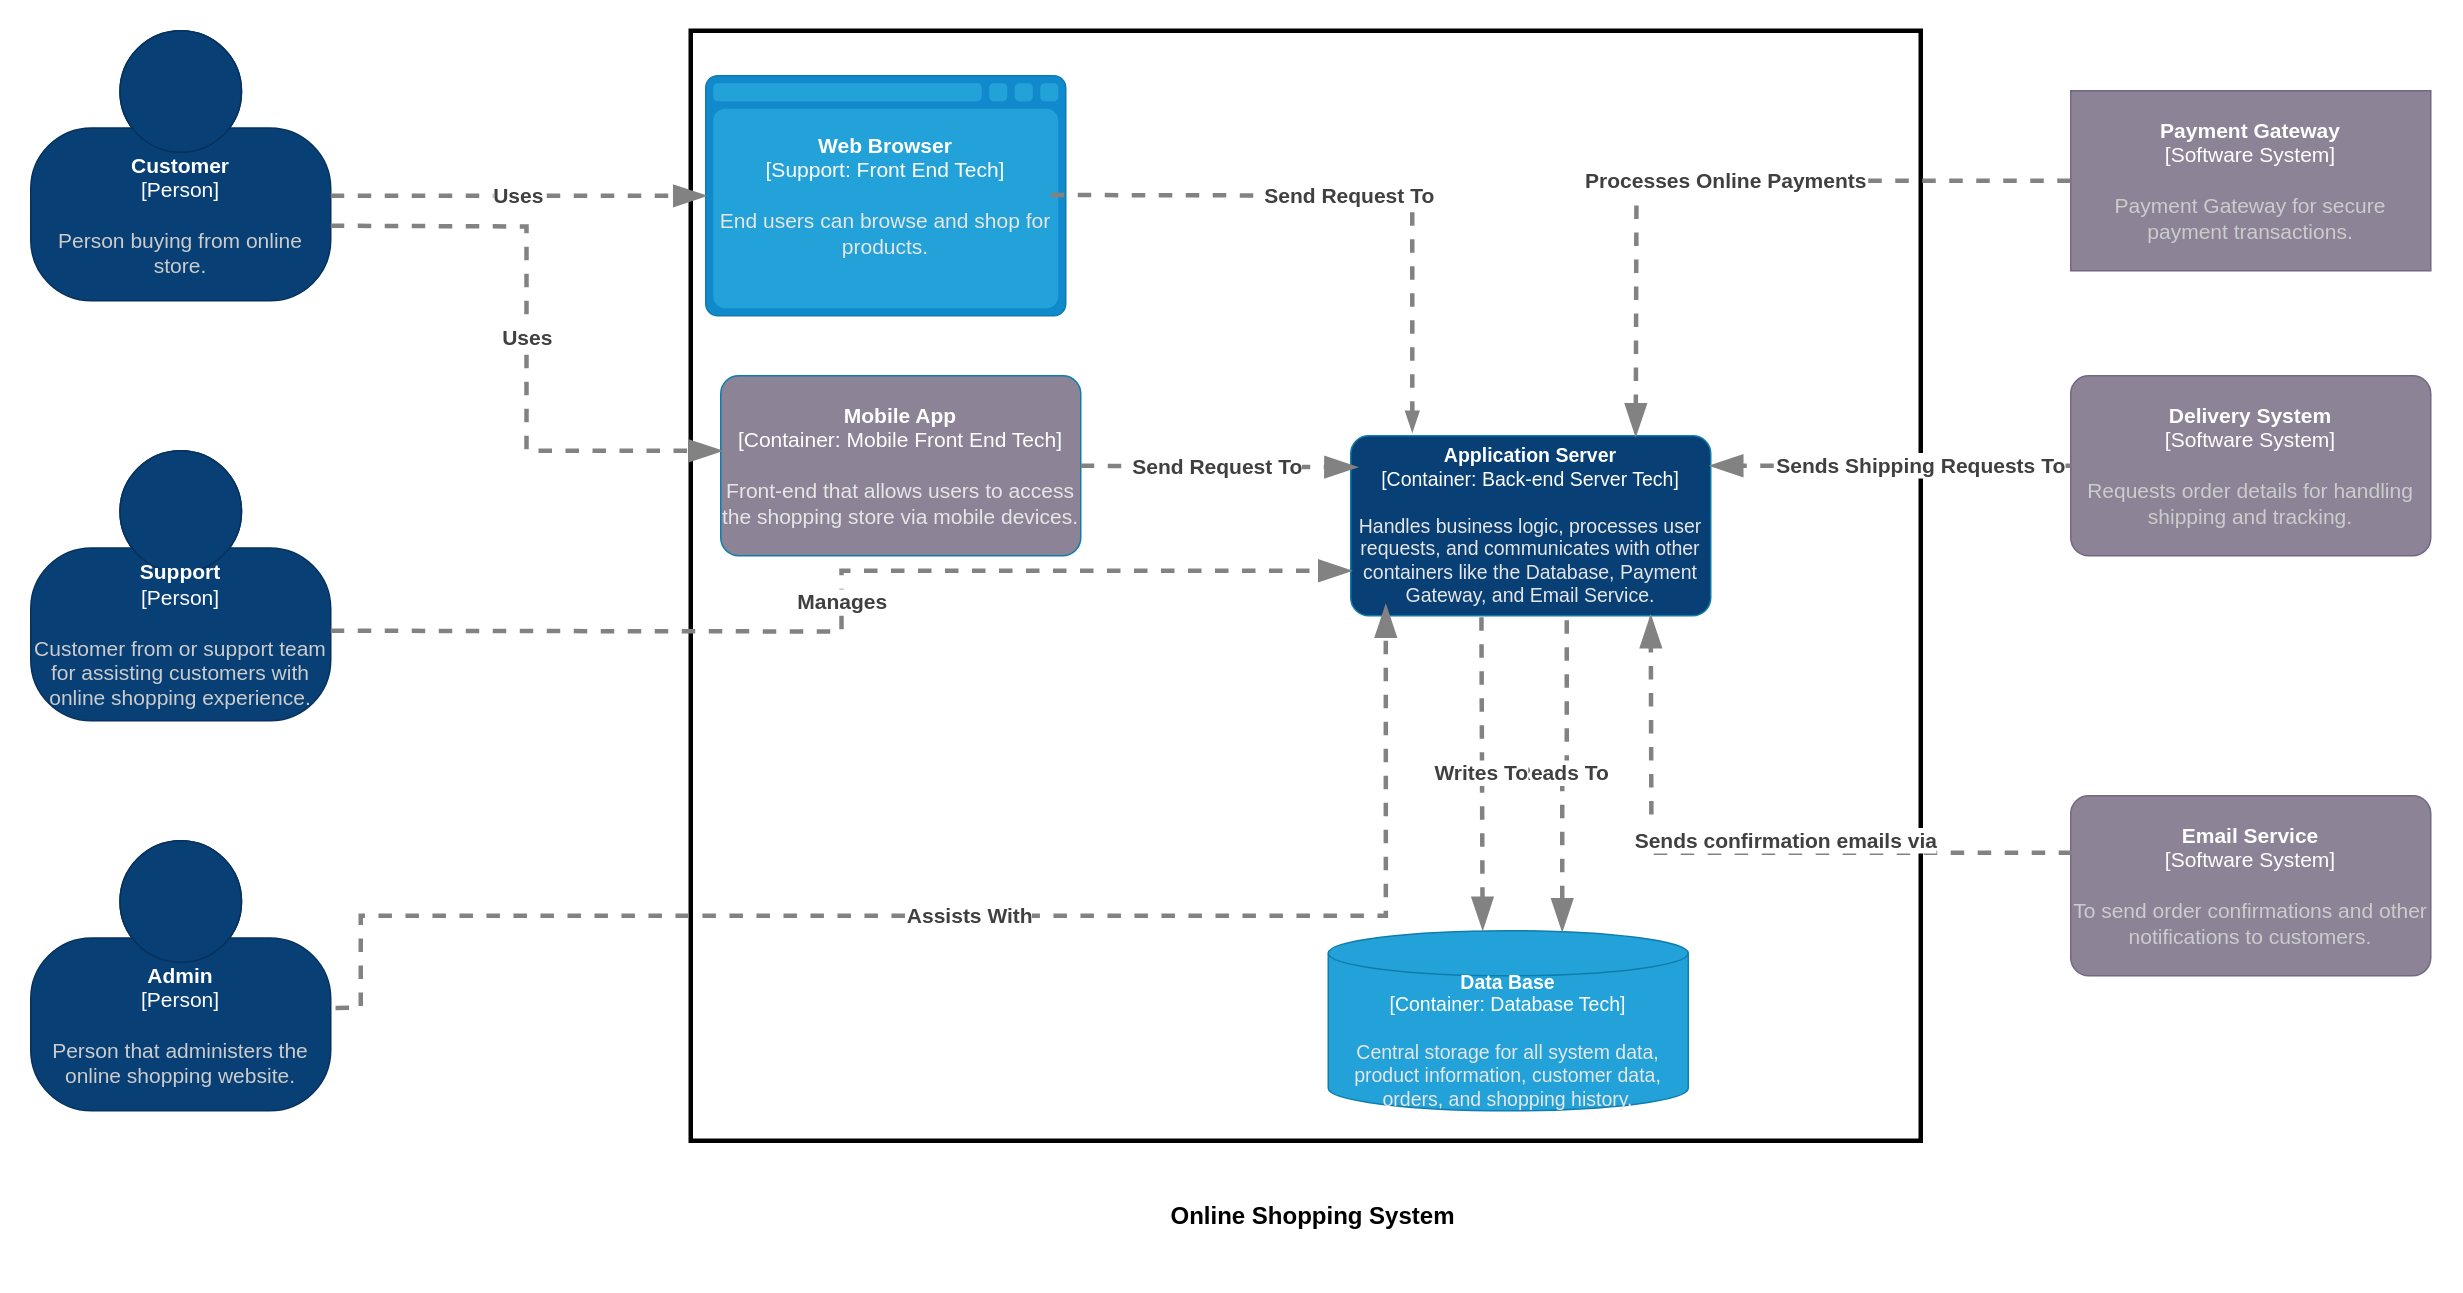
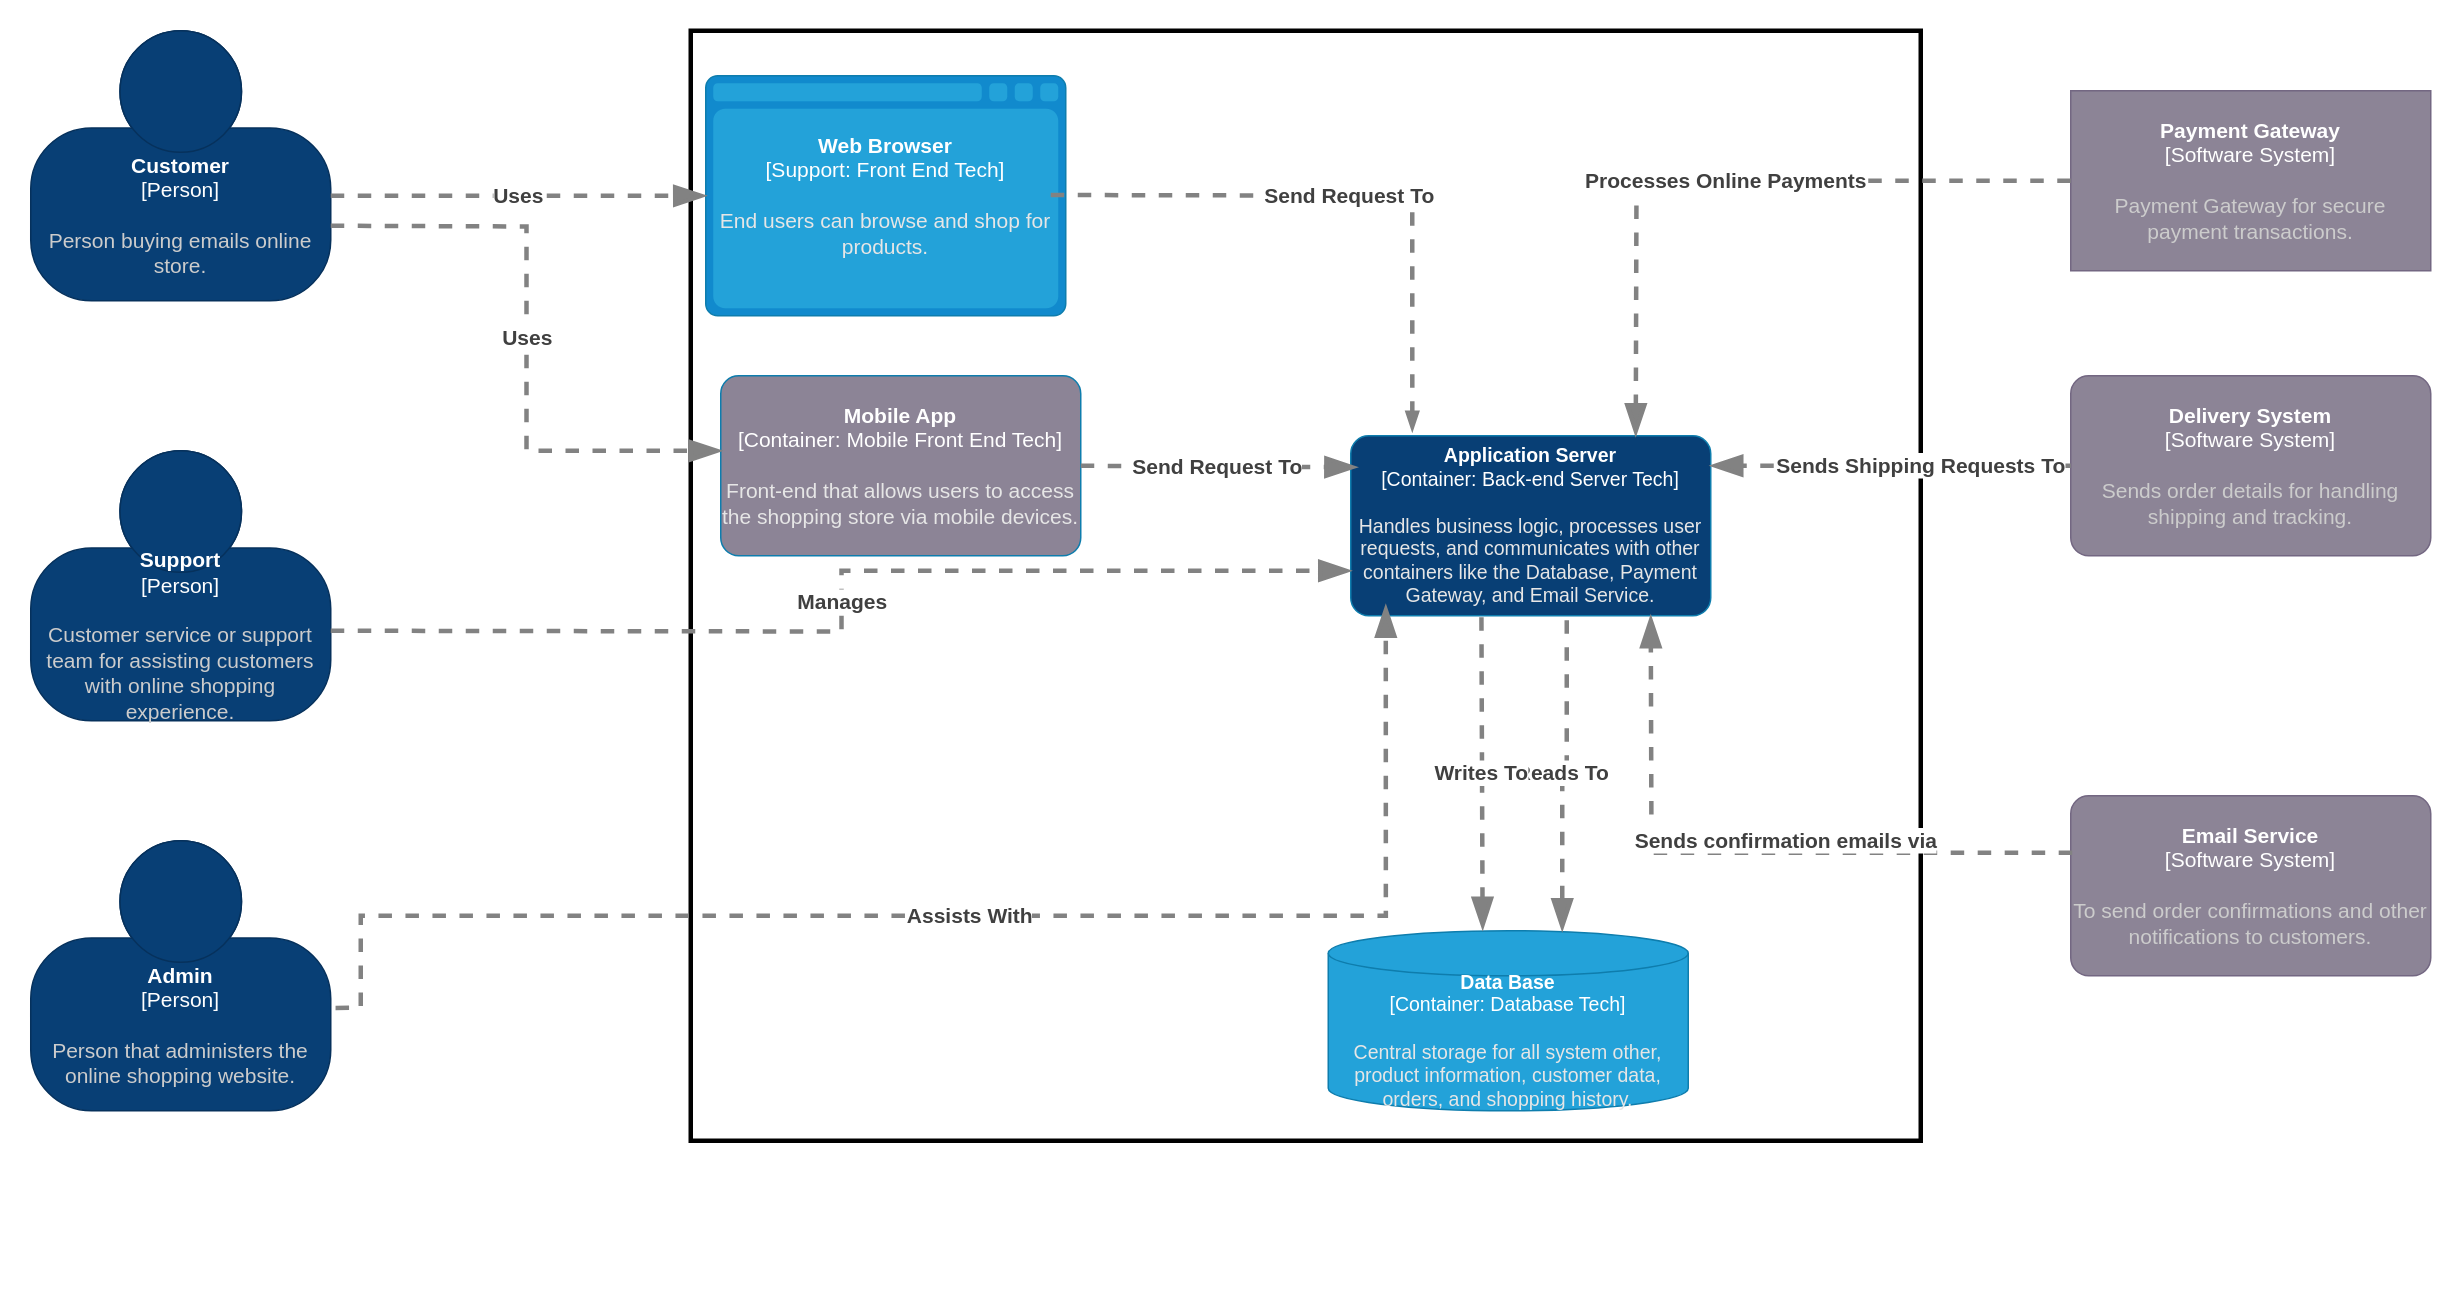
- <mxCell id="18" value="&lt;font style=&quot;font-size: 14px;&quot;&gt;&lt;b style=&quot;font-size: 14px;&quot;&gt;Customer&lt;/b&gt;&lt;/font&gt;&lt;div style=&quot;font-size: 14px;&quot;&gt;[Person]&lt;/div&gt;&lt;br style=&quot;font-size: 14px;&quot;&gt;&lt;div style=&quot;font-size: 14px;&quot;&gt;&lt;font style=&quot;font-size: 14px;&quot;&gt;&lt;font color=&quot;#cccccc&quot; style=&quot;font-size: 14px;&quot;&gt;Person buying from online store.&#10;&lt;/font&gt;&lt;/font&gt;&lt;/div&gt;" style="html=1;fontSize=14;dashed=0;whiteSpace=wrap;fillColor=#083F75;strokeColor=#06315C;fontColor=#ffffff;shape=mxgraph.c4.person2;align=center;metaEdit=1;points=[[0.5,0,0],[1,0.5,0],[1,0.75,0],[0.75,1,0],[0.5,1,0],[0.25,1,0],[0,0.75,0],[0,0.5,0]];resizable=0;" vertex="1" parent="1"><mxGeometry x="20" y="20" width="200" height="180" as="geometry" /></mxCell>
+ <mxCell id="18" value="&lt;font style=&quot;font-size: 14px;&quot;&gt;&lt;b style=&quot;font-size: 14px;&quot;&gt;Customer&lt;/b&gt;&lt;/font&gt;&lt;div style=&quot;font-size: 14px;&quot;&gt;[Person]&lt;/div&gt;&lt;br style=&quot;font-size: 14px;&quot;&gt;&lt;div style=&quot;font-size: 14px;&quot;&gt;&lt;font style=&quot;font-size: 14px;&quot;&gt;&lt;font color=&quot;#cccccc&quot; style=&quot;font-size: 14px;&quot;&gt;Person buying emails online store.&#10;&lt;/font&gt;&lt;/font&gt;&lt;/div&gt;" style="html=1;fontSize=14;dashed=0;whiteSpace=wrap;fillColor=#083F75;strokeColor=#06315C;fontColor=#ffffff;shape=mxgraph.c4.person2;align=center;metaEdit=1;points=[[0.5,0,0],[1,0.5,0],[1,0.75,0],[0.75,1,0],[0.5,1,0],[0.25,1,0],[0,0.75,0],[0,0.5,0]];resizable=0;" vertex="1" parent="1"><mxGeometry x="20" y="20" width="200" height="180" as="geometry" /></mxCell>
- <mxCell id="8" value="&lt;font style=&quot;font-size: 14px;&quot;&gt;&lt;b style=&quot;font-size: 14px;&quot;&gt;Delivery System&lt;/b&gt;&lt;/font&gt;&lt;div style=&quot;font-size: 14px;&quot;&gt;[Software System]&lt;/div&gt;&lt;br style=&quot;font-size: 14px;&quot;&gt;&lt;div style=&quot;font-size: 14px;&quot;&gt;&lt;font style=&quot;font-size: 14px;&quot;&gt;&lt;font style=&quot;font-size: 14px;&quot; color=&quot;#cccccc&quot;&gt;Requests order details for handling shipping and tracking.&lt;/font&gt;&lt;/font&gt;&lt;/div&gt;" style="rounded=1;whiteSpace=wrap;html=1;labelBackgroundColor=none;fillColor=#8C8496;fontColor=#ffffff;align=center;arcSize=10;strokeColor=#736782;metaEdit=1;resizable=0;points=[[0.25,0,0],[0.5,0,0],[0.75,0,0],[1,0.25,0],[1,0.5,0],[1,0.75,0],[0.75,1,0],[0.5,1,0],[0.25,1,0],[0,0.75,0],[0,0.5,0],[0,0.25,0]];fontSize=14;" vertex="1" parent="1"><mxGeometry x="1380" y="250" width="240" height="120" as="geometry" /></mxCell>
+ <mxCell id="8" value="&lt;font style=&quot;font-size: 14px;&quot;&gt;&lt;b style=&quot;font-size: 14px;&quot;&gt;Delivery System&lt;/b&gt;&lt;/font&gt;&lt;div style=&quot;font-size: 14px;&quot;&gt;[Software System]&lt;/div&gt;&lt;br style=&quot;font-size: 14px;&quot;&gt;&lt;div style=&quot;font-size: 14px;&quot;&gt;&lt;font style=&quot;font-size: 14px;&quot;&gt;&lt;font style=&quot;font-size: 14px;&quot; color=&quot;#cccccc&quot;&gt;Sends order details for handling shipping and tracking.&lt;/font&gt;&lt;/font&gt;&lt;/div&gt;" style="rounded=1;whiteSpace=wrap;html=1;labelBackgroundColor=none;fillColor=#8C8496;fontColor=#ffffff;align=center;arcSize=10;strokeColor=#736782;metaEdit=1;resizable=0;points=[[0.25,0,0],[0.5,0,0],[0.75,0,0],[1,0.25,0],[1,0.5,0],[1,0.75,0],[0.75,1,0],[0.5,1,0],[0.25,1,0],[0,0.75,0],[0,0.5,0],[0,0.25,0]];fontSize=14;" vertex="1" parent="1"><mxGeometry x="1380" y="250" width="240" height="120" as="geometry" /></mxCell>
- <mxCell id="19" value="&lt;font style=&quot;font-size: 14px;&quot;&gt;&lt;b style=&quot;font-size: 14px;&quot;&gt;Support&lt;/b&gt;&lt;/font&gt;&lt;div style=&quot;font-size: 14px;&quot;&gt;[Person]&lt;/div&gt;&lt;br style=&quot;font-size: 14px;&quot;&gt;&lt;div style=&quot;font-size: 14px;&quot;&gt;&lt;font style=&quot;font-size: 14px;&quot;&gt;&lt;font color=&quot;#cccccc&quot; style=&quot;font-size: 14px;&quot;&gt;Customer from or support team for assisting customers with online shopping experience.&lt;/font&gt;&lt;/font&gt;&lt;/div&gt;" style="html=1;fontSize=14;dashed=0;whiteSpace=wrap;fillColor=#083F75;strokeColor=#06315C;fontColor=#ffffff;shape=mxgraph.c4.person2;align=center;metaEdit=1;points=[[0.5,0,0],[1,0.5,0],[1,0.75,0],[0.75,1,0],[0.5,1,0],[0.25,1,0],[0,0.75,0],[0,0.5,0]];resizable=0;" vertex="1" parent="1"><mxGeometry x="20" y="300" width="200" height="180" as="geometry" /></mxCell>
+ <mxCell id="19" value="&lt;font style=&quot;font-size: 14px;&quot;&gt;&lt;b style=&quot;font-size: 14px;&quot;&gt;Support&lt;/b&gt;&lt;/font&gt;&lt;div style=&quot;font-size: 14px;&quot;&gt;[Person]&lt;/div&gt;&lt;br style=&quot;font-size: 14px;&quot;&gt;&lt;div style=&quot;font-size: 14px;&quot;&gt;&lt;font style=&quot;font-size: 14px;&quot;&gt;&lt;font color=&quot;#cccccc&quot; style=&quot;font-size: 14px;&quot;&gt;Customer service or support team for assisting customers with online shopping experience.&lt;/font&gt;&lt;/font&gt;&lt;/div&gt;" style="html=1;fontSize=14;dashed=0;whiteSpace=wrap;fillColor=#083F75;strokeColor=#06315C;fontColor=#ffffff;shape=mxgraph.c4.person2;align=center;metaEdit=1;points=[[0.5,0,0],[1,0.5,0],[1,0.75,0],[0.75,1,0],[0.5,1,0],[0.25,1,0],[0,0.75,0],[0,0.5,0]];resizable=0;" vertex="1" parent="1"><mxGeometry x="20" y="300" width="200" height="180" as="geometry" /></mxCell>
- <mxCell id="6" value="&lt;font style=&quot;font-size: 13px;&quot;&gt;&lt;b style=&quot;font-size: 13px;&quot;&gt;Data Base&lt;/b&gt;&lt;/font&gt;&lt;div style=&quot;font-size: 13px;&quot;&gt;[Container:&amp;nbsp;Database Tech]&lt;/div&gt;&lt;br style=&quot;font-size: 13px;&quot;&gt;&lt;div style=&quot;font-size: 13px;&quot;&gt;&lt;font style=&quot;font-size: 13px;&quot;&gt;&lt;font color=&quot;#E6E6E6&quot; style=&quot;font-size: 13px;&quot;&gt;Central storage for all system data, product information, customer data, orders, and shopping history.&lt;/font&gt;&lt;/font&gt;&lt;/div&gt;" style="shape=cylinder3;size=15;whiteSpace=wrap;html=1;boundedLbl=1;rounded=0;labelBackgroundColor=none;fillColor=#23A2D9;fontSize=13;fontColor=#ffffff;align=center;strokeColor=#0E7DAD;metaEdit=1;points=[[0.5,0,0],[1,0.25,0],[1,0.5,0],[1,0.75,0],[0.5,1,0],[0,0.75,0],[0,0.5,0],[0,0.25,0]];resizable=0;" vertex="1" parent="1"><mxGeometry x="885" y="620" width="240" height="120" as="geometry" /></mxCell>
+ <mxCell id="6" value="&lt;font style=&quot;font-size: 13px;&quot;&gt;&lt;b style=&quot;font-size: 13px;&quot;&gt;Data Base&lt;/b&gt;&lt;/font&gt;&lt;div style=&quot;font-size: 13px;&quot;&gt;[Container:&amp;nbsp;Database Tech]&lt;/div&gt;&lt;br style=&quot;font-size: 13px;&quot;&gt;&lt;div style=&quot;font-size: 13px;&quot;&gt;&lt;font style=&quot;font-size: 13px;&quot;&gt;&lt;font color=&quot;#E6E6E6&quot; style=&quot;font-size: 13px;&quot;&gt;Central storage for all system other, product information, customer data, orders, and shopping history.&lt;/font&gt;&lt;/font&gt;&lt;/div&gt;" style="shape=cylinder3;size=15;whiteSpace=wrap;html=1;boundedLbl=1;rounded=0;labelBackgroundColor=none;fillColor=#23A2D9;fontSize=13;fontColor=#ffffff;align=center;strokeColor=#0E7DAD;metaEdit=1;points=[[0.5,0,0],[1,0.25,0],[1,0.5,0],[1,0.75,0],[0.5,1,0],[0,0.75,0],[0,0.5,0],[0,0.25,0]];resizable=0;" vertex="1" parent="1"><mxGeometry x="885" y="620" width="240" height="120" as="geometry" /></mxCell>
- <mxCell id="17" value="&lt;b&gt;&lt;font style=&quot;font-size: 16px;&quot;&gt;Online Shopping System&lt;/font&gt;&lt;/b&gt;" style="text;html=1;align=center;verticalAlign=middle;whiteSpace=wrap;rounded=0;" vertex="1" parent="1"><mxGeometry x="740" y="780" width="270" height="60" as="geometry" /></mxCell>
